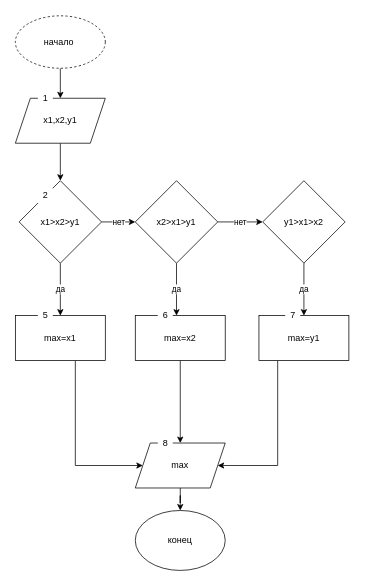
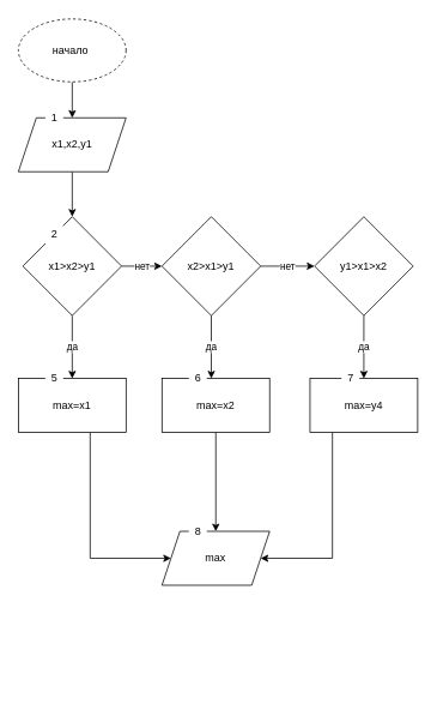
- <mxCell id="19" value="max=y1" style="rounded=0;whiteSpace=wrap;html=1;" parent="1" vertex="1"><mxGeometry x="345" y="420" width="120" height="60" as="geometry" /></mxCell>
+ <mxCell id="19" value="max=y4" style="rounded=0;whiteSpace=wrap;html=1;" parent="1" vertex="1"><mxGeometry x="345" y="420" width="120" height="60" as="geometry" /></mxCell>
- <mxCell id="20" style="edgeStyle=orthogonalEdgeStyle;rounded=0;orthogonalLoop=1;jettySize=auto;html=1;" parent="1" source="21" target="22" edge="1"><mxGeometry relative="1" as="geometry"><mxPoint x="240" y="720" as="targetPoint" /></mxGeometry></mxCell>
- <mxCell id="22" value="конец" style="ellipse;whiteSpace=wrap;html=1;" parent="1" vertex="1"><mxGeometry x="180" y="680" width="120" height="80" as="geometry" /></mxCell>
